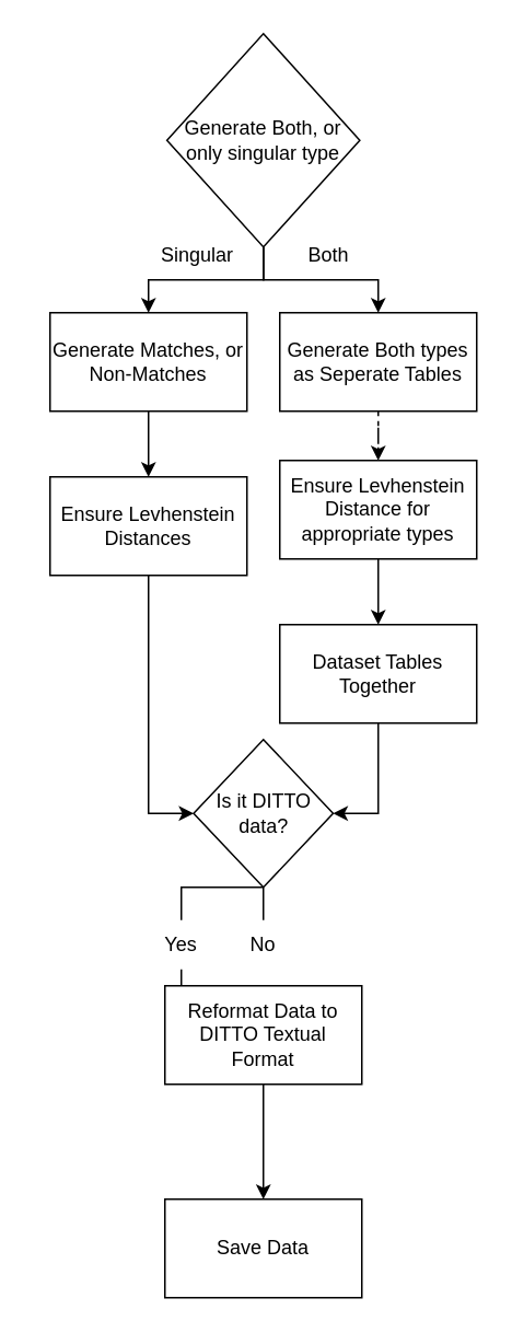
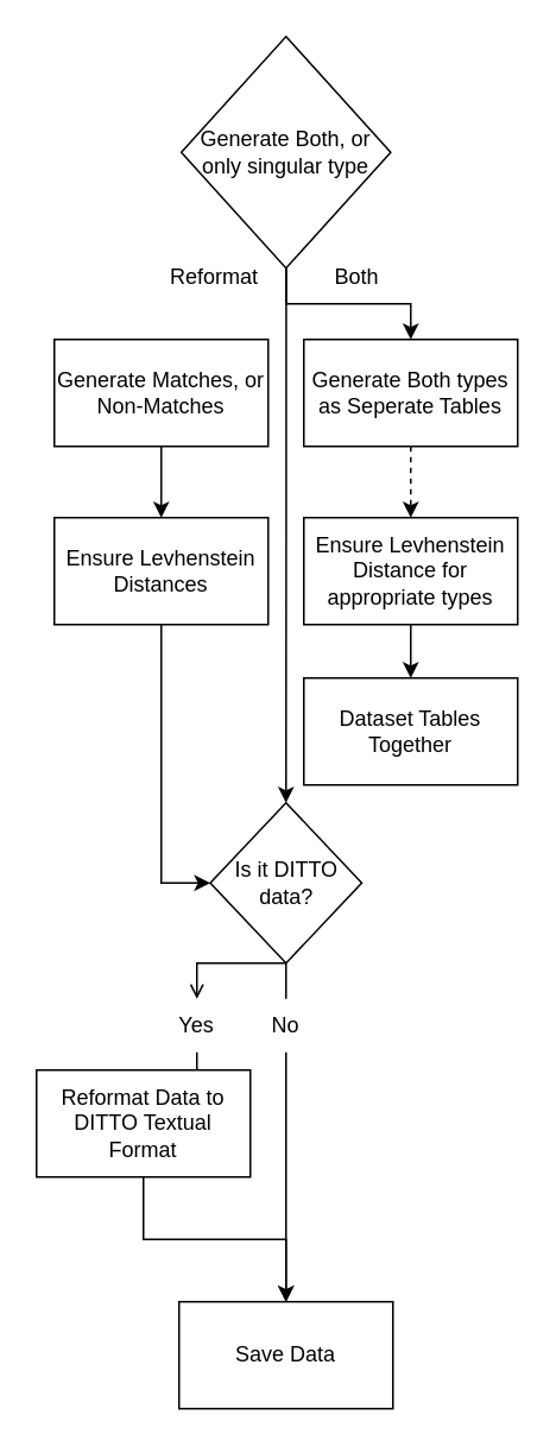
- <mxCell id="21" value="Singular" style="text;html=1;strokeColor=none;fillColor=none;align=center;verticalAlign=middle;whiteSpace=wrap;rounded=0;shadow=0;glass=0;sketch=0;" parent="1" vertex="1"><mxGeometry x="90" y="140" width="60" height="30" as="geometry" /></mxCell>
+ <mxCell id="21" value="Reformat" style="text;html=1;strokeColor=none;fillColor=none;align=center;verticalAlign=middle;whiteSpace=wrap;rounded=0;shadow=0;glass=0;sketch=0;" parent="1" vertex="1"><mxGeometry x="90" y="140" width="60" height="30" as="geometry" /></mxCell>
- <mxCell id="5" value="" style="edgeStyle=orthogonalEdgeStyle;rounded=0;orthogonalLoop=1;jettySize=auto;html=1;" parent="1" source="7" target="9" edge="1"><mxGeometry relative="1" as="geometry" /></mxCell>
+ <mxCell id="5" value="" style="edgeStyle=orthogonalEdgeStyle;rounded=0;orthogonalLoop=1;jettySize=auto;html=1;" parent="1" source="7" target="4" edge="1"><mxGeometry relative="1" as="geometry" /></mxCell>
- <mxCell id="13" value="Ensure Levhenstein Distance for appropriate types" style="whiteSpace=wrap;html=1;rounded=0;shadow=0;glass=0;sketch=0;" parent="1" vertex="1"><mxGeometry x="170" y="280" width="120" height="60" as="geometry" /></mxCell>
+ <mxCell id="13" value="Ensure Levhenstein Distance for appropriate types" style="whiteSpace=wrap;html=1;rounded=0;shadow=0;glass=0;sketch=0;" parent="1" vertex="1"><mxGeometry x="170" y="290" width="120" height="60" as="geometry" /></mxCell>
- <mxCell id="18" style="edgeStyle=orthogonalEdgeStyle;rounded=0;orthogonalLoop=1;jettySize=auto;html=1;entryX=1;entryY=0.5;entryDx=0;entryDy=0;" parent="1" source="19" target="4" edge="1"><mxGeometry relative="1" as="geometry" /></mxCell>
- <mxCell id="24" value="" style="edgeStyle=orthogonalEdgeStyle;rounded=0;orthogonalLoop=1;jettySize=auto;html=1;endArrow=none;" parent="1" source="4" target="23" edge="1"><mxGeometry relative="1" as="geometry"><mxPoint x="160" y="540" as="sourcePoint" /><mxPoint x="80" y="590" as="targetPoint" /><Array as="points"><mxPoint x="110" y="540" /></Array></mxGeometry></mxCell>
+ <mxCell id="24" value="" style="edgeStyle=orthogonalEdgeStyle;rounded=0;orthogonalLoop=1;jettySize=auto;html=1;endArrow=open;" parent="1" source="4" target="23" edge="1"><mxGeometry relative="1" as="geometry"><mxPoint x="160" y="540" as="sourcePoint" /><mxPoint x="80" y="590" as="targetPoint" /><Array as="points"><mxPoint x="110" y="540" /></Array></mxGeometry></mxCell>
+ <mxCell id="3" style="edgeStyle=orthogonalEdgeStyle;rounded=0;orthogonalLoop=1;jettySize=auto;html=1;entryX=0.5;entryY=0;entryDx=0;entryDy=0;startArrow=none;" parent="1" source="25" target="20" edge="1"><mxGeometry relative="1" as="geometry" /></mxCell>
- <mxCell id="17" value="Reformat Data to DITTO Textual Format" style="whiteSpace=wrap;html=1;" parent="1" vertex="1"><mxGeometry x="100" y="600" width="120" height="60" as="geometry" /></mxCell>
+ <mxCell id="17" value="Reformat Data to DITTO Textual Format" style="whiteSpace=wrap;html=1;" parent="1" vertex="1"><mxGeometry x="20" y="600" width="120" height="60" as="geometry" /></mxCell>
